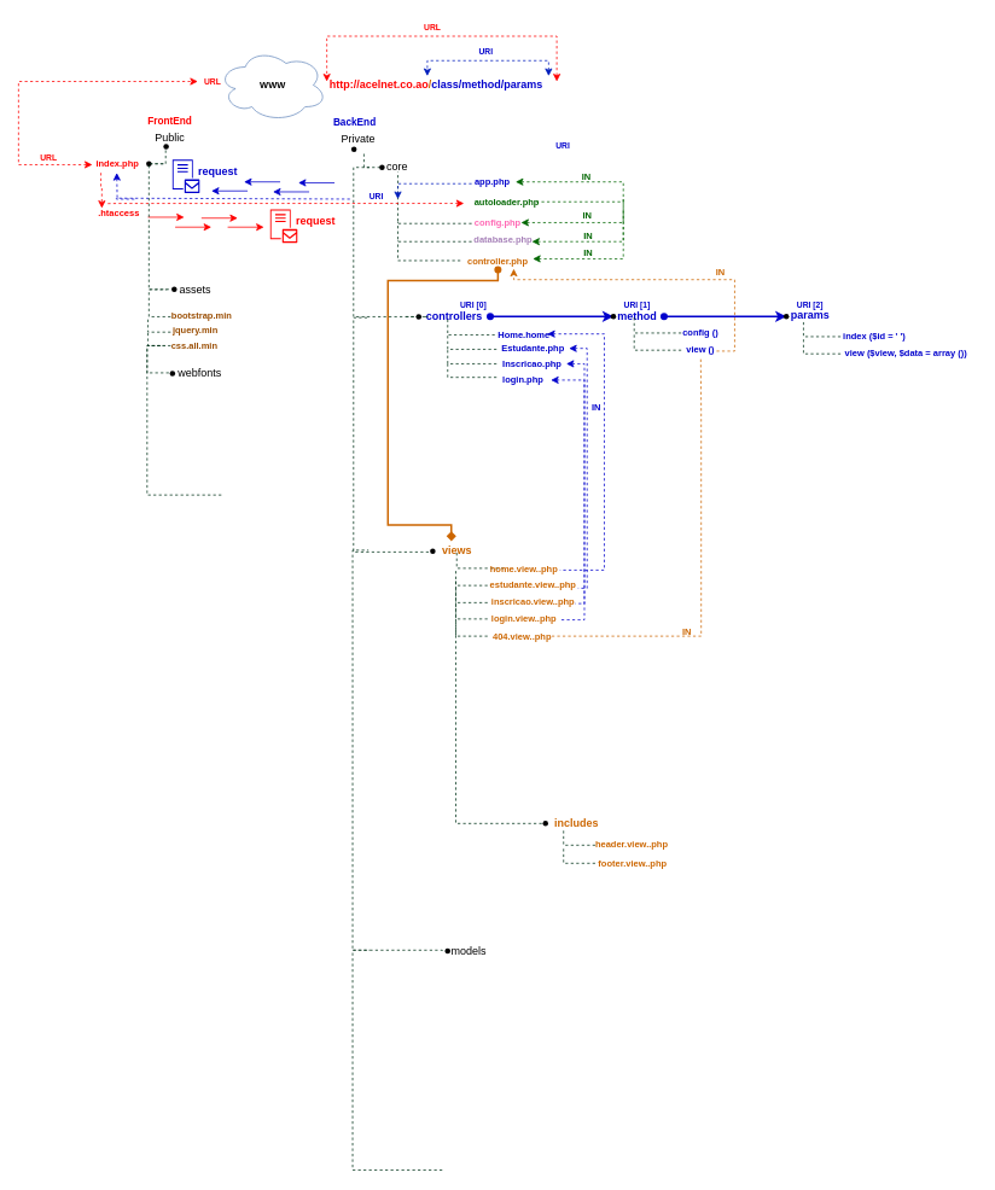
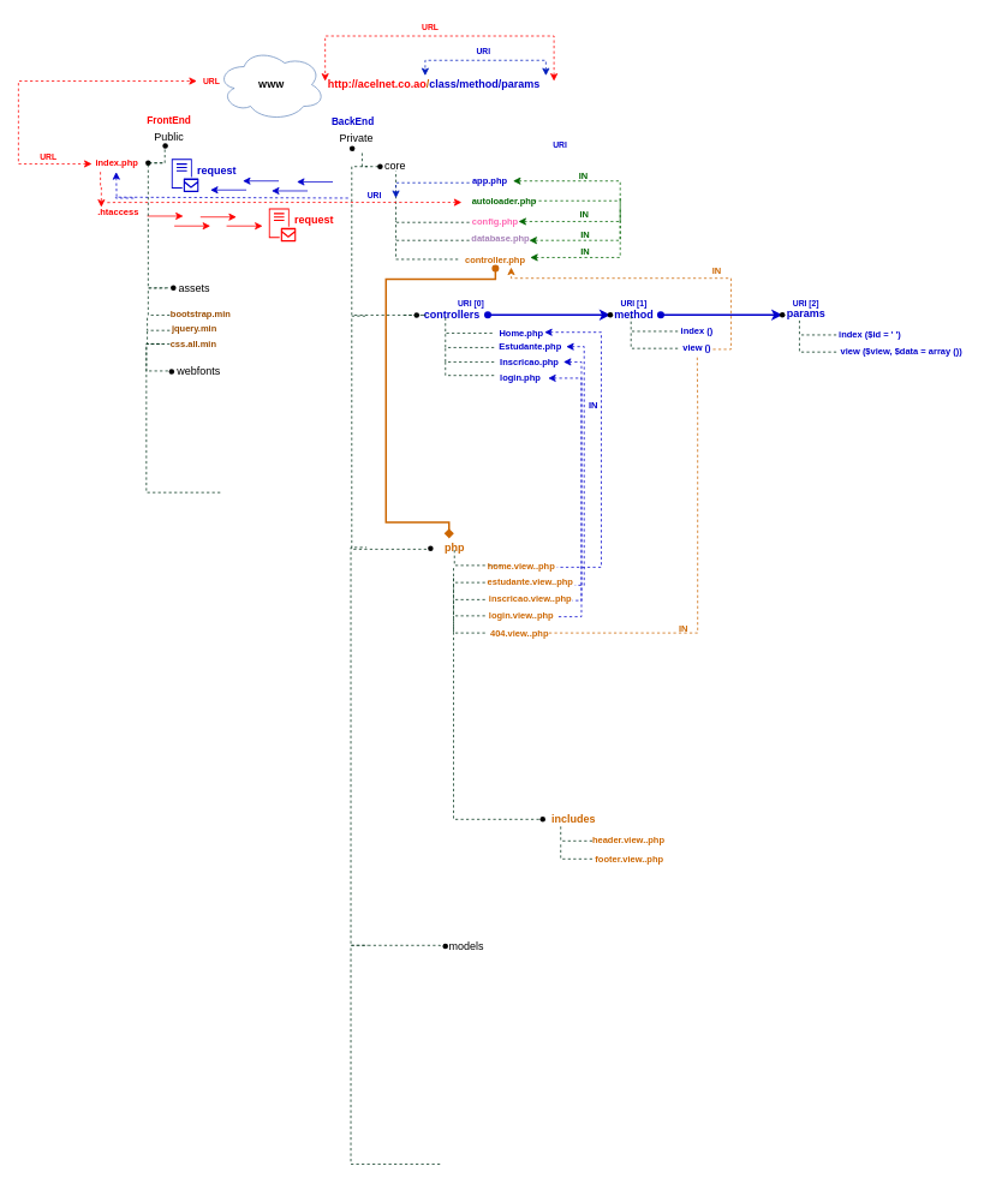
- <mxCell id="62" value="config ()" style="text;html=1;align=center;verticalAlign=middle;whiteSpace=wrap;rounded=0;fontStyle=1;fontSize=10;fontColor=#0000CC;" parent="1" vertex="1"><mxGeometry x="741" y="355.75" width="65" height="20.5" as="geometry" /></mxCell>
+ <mxCell id="62" value="index ()" style="text;html=1;align=center;verticalAlign=middle;whiteSpace=wrap;rounded=0;fontStyle=1;fontSize=10;fontColor=#0000CC;" parent="1" vertex="1"><mxGeometry x="741" y="355.75" width="65" height="20.5" as="geometry" /></mxCell>
- <mxCell id="44" value="Home.home" style="text;html=1;align=center;verticalAlign=middle;whiteSpace=wrap;rounded=0;fontStyle=1;fontSize=10;fontColor=#0000CC;" parent="1" vertex="1"><mxGeometry x="546" y="358.75" width="65" height="20.5" as="geometry" /></mxCell>
+ <mxCell id="44" value="Home.php" style="text;html=1;align=center;verticalAlign=middle;whiteSpace=wrap;rounded=0;fontStyle=1;fontSize=10;fontColor=#0000CC;" parent="1" vertex="1"><mxGeometry x="546" y="358.75" width="65" height="20.5" as="geometry" /></mxCell>
- <mxCell id="38" value="views" style="text;html=1;align=center;verticalAlign=middle;resizable=0;points=[];autosize=1;strokeColor=none;fillColor=none;fontSize=12;fontStyle=1;fontColor=#CC6600;" parent="1" vertex="1"><mxGeometry x="479" y="597" width="50" height="20" as="geometry" /></mxCell>
+ <mxCell id="38" value="php" style="text;html=1;align=center;verticalAlign=middle;resizable=0;points=[];autosize=1;strokeColor=none;fillColor=none;fontSize=12;fontStyle=1;fontColor=#CC6600;" parent="1" vertex="1"><mxGeometry x="479" y="597" width="50" height="20" as="geometry" /></mxCell>
